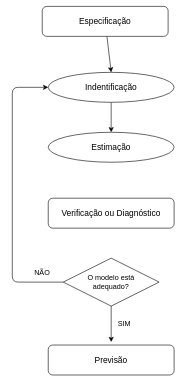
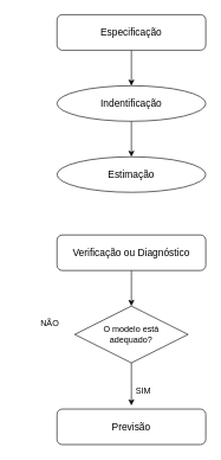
- <mxCell id="3" value="&lt;span style=&quot;font-size: 14px;&quot;&gt;Especificação&lt;/span&gt;" style="rounded=1;whiteSpace=wrap;html=1;" parent="1" vertex="1"><mxGeometry x="70" y="10" width="210" height="50" as="geometry" /></mxCell>
+ <mxCell id="3" value="&lt;span style=&quot;font-size: 14px;&quot;&gt;Especificação&lt;/span&gt;" style="rounded=1;whiteSpace=wrap;html=1;" parent="1" vertex="1"><mxGeometry x="80" y="20" width="210" height="50" as="geometry" /></mxCell>
- <mxCell id="11" style="edgeStyle=none;html=1;exitX=0;exitY=0.5;exitDx=0;exitDy=0;entryX=0;entryY=0.5;entryDx=0;entryDy=0;" edge="1" parent="1" source="12" target="5"><mxGeometry relative="1" as="geometry"><mxPoint x="20" y="80" as="targetPoint" /><Array as="points"><mxPoint x="20" y="470" /><mxPoint x="20" y="145" /></Array></mxGeometry></mxCell>
+ <mxCell id="7" style="edgeStyle=none;html=1;exitX=0.5;exitY=1;exitDx=0;exitDy=0;entryX=0.5;entryY=0;entryDx=0;entryDy=0;" edge="1" parent="1" source="8" target="12"><mxGeometry relative="1" as="geometry" /></mxCell>
- <mxCell id="13" value="SIM" style="text;html=1;strokeColor=none;fillColor=none;align=center;verticalAlign=middle;whiteSpace=wrap;rounded=0;" vertex="1" parent="1"><mxGeometry x="177" y="525" width="60" height="30" as="geometry" /></mxCell>
+ <mxCell id="13" value="SIM" style="text;html=1;strokeColor=none;fillColor=none;align=center;verticalAlign=middle;whiteSpace=wrap;rounded=0;" vertex="1" parent="1"><mxGeometry x="172" y="535" width="60" height="30" as="geometry" /></mxCell>
